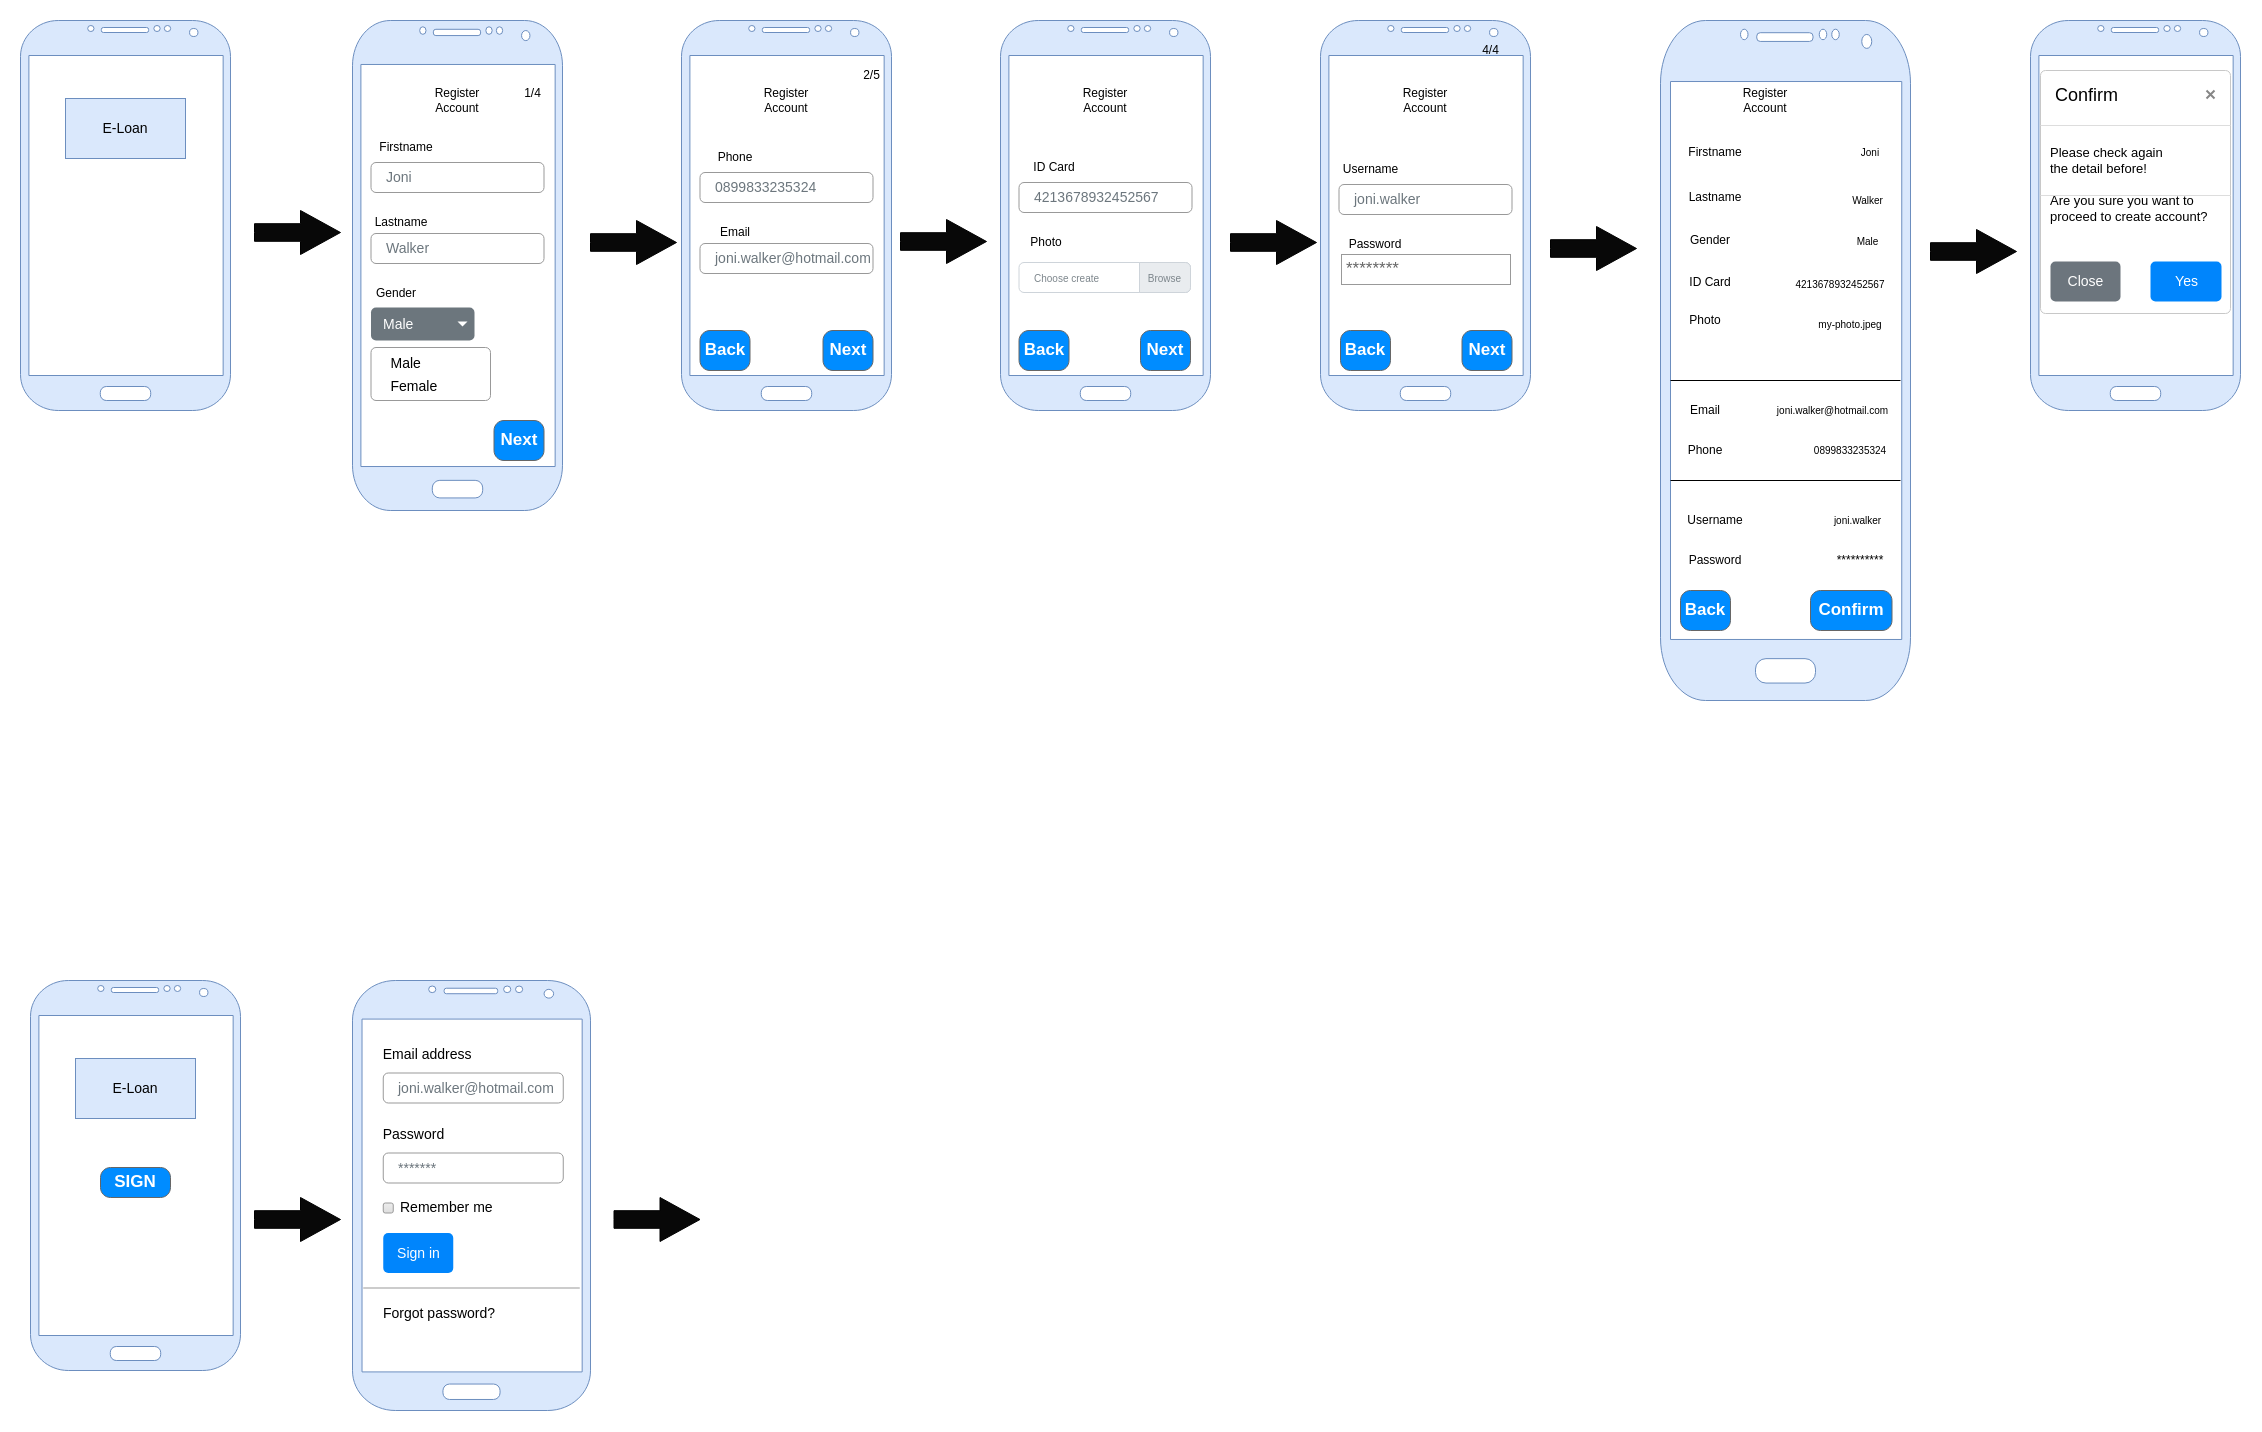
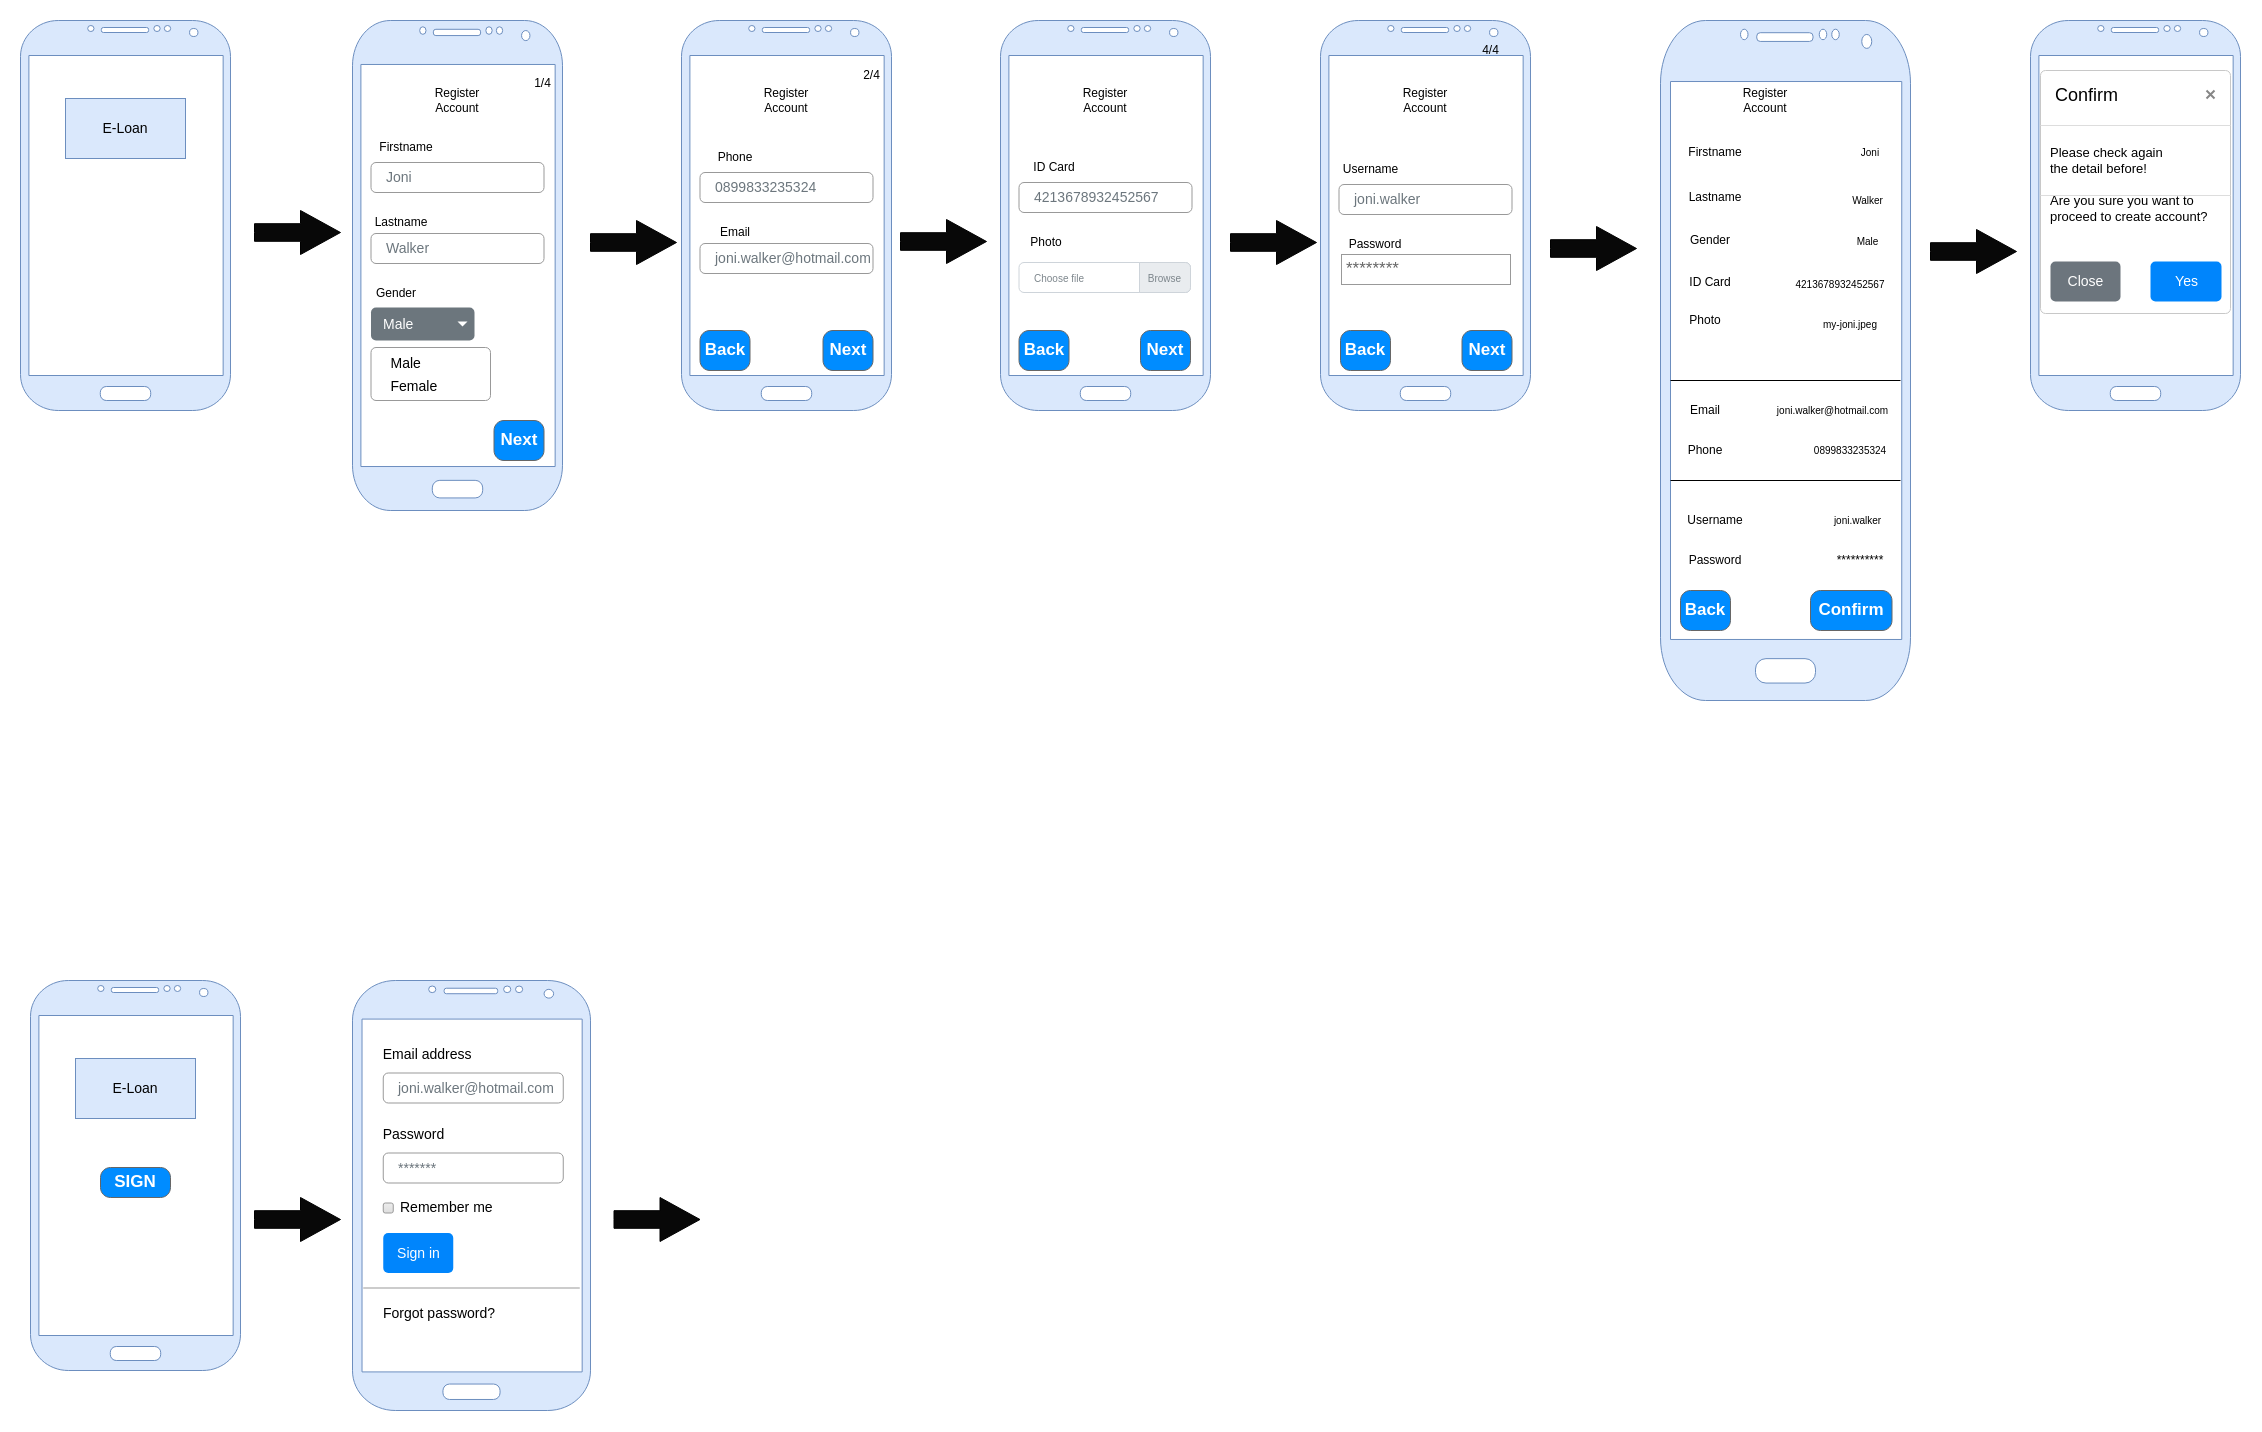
- <mxCell id="15" value="2/5" style="text;html=1;strokeColor=none;fillColor=none;align=center;verticalAlign=middle;whiteSpace=wrap;rounded=0;" vertex="1" parent="1"><mxGeometry x="852" y="60" width="39" height="30" as="geometry" /></mxCell>
+ <mxCell id="15" value="2/4" style="text;html=1;strokeColor=none;fillColor=none;align=center;verticalAlign=middle;whiteSpace=wrap;rounded=0;" vertex="1" parent="1"><mxGeometry x="852" y="60" width="39" height="30" as="geometry" /></mxCell>
- <mxCell id="25" value="1/4" style="text;html=1;strokeColor=none;fillColor=none;align=center;verticalAlign=middle;whiteSpace=wrap;rounded=0;" vertex="1" parent="1"><mxGeometry x="513" y="78" width="39" height="30" as="geometry" /></mxCell>
+ <mxCell id="25" value="1/4" style="text;html=1;strokeColor=none;fillColor=none;align=center;verticalAlign=middle;whiteSpace=wrap;rounded=0;" vertex="1" parent="1"><mxGeometry x="523" y="68" width="39" height="30" as="geometry" /></mxCell>
- <mxCell id="44" value="&lt;font style=&quot;font-size: 10px;&quot;&gt;Choose create&lt;/font&gt;" style="html=1;shadow=0;dashed=0;shape=mxgraph.bootstrap.rrect;rSize=5;strokeColor=#CED4DA;html=1;whiteSpace=wrap;fillColor=#FFFFFF;fontColor=#7D868C;align=left;spacingLeft=0;spacing=15;fontSize=14;" vertex="1" parent="1"><mxGeometry x="1018.5" y="262" width="171.5" height="30" as="geometry" /></mxCell>
+ <mxCell id="44" value="&lt;font style=&quot;font-size: 10px;&quot;&gt;Choose file&lt;/font&gt;" style="html=1;shadow=0;dashed=0;shape=mxgraph.bootstrap.rrect;rSize=5;strokeColor=#CED4DA;html=1;whiteSpace=wrap;fillColor=#FFFFFF;fontColor=#7D868C;align=left;spacingLeft=0;spacing=15;fontSize=14;" vertex="1" parent="1"><mxGeometry x="1018.5" y="262" width="171.5" height="30" as="geometry" /></mxCell>
- <mxCell id="62" value="&lt;font style=&quot;font-size: 10px;&quot;&gt;my-photo.jpeg&lt;/font&gt;" style="text;html=1;strokeColor=none;fillColor=none;align=center;verticalAlign=middle;whiteSpace=wrap;rounded=0;" vertex="1" parent="1"><mxGeometry x="1810" y="303.5" width="80" height="40" as="geometry" /></mxCell>
+ <mxCell id="62" value="&lt;font style=&quot;font-size: 10px;&quot;&gt;my-joni.jpeg&lt;/font&gt;" style="text;html=1;strokeColor=none;fillColor=none;align=center;verticalAlign=middle;whiteSpace=wrap;rounded=0;" vertex="1" parent="1"><mxGeometry x="1810" y="303.5" width="80" height="40" as="geometry" /></mxCell>
